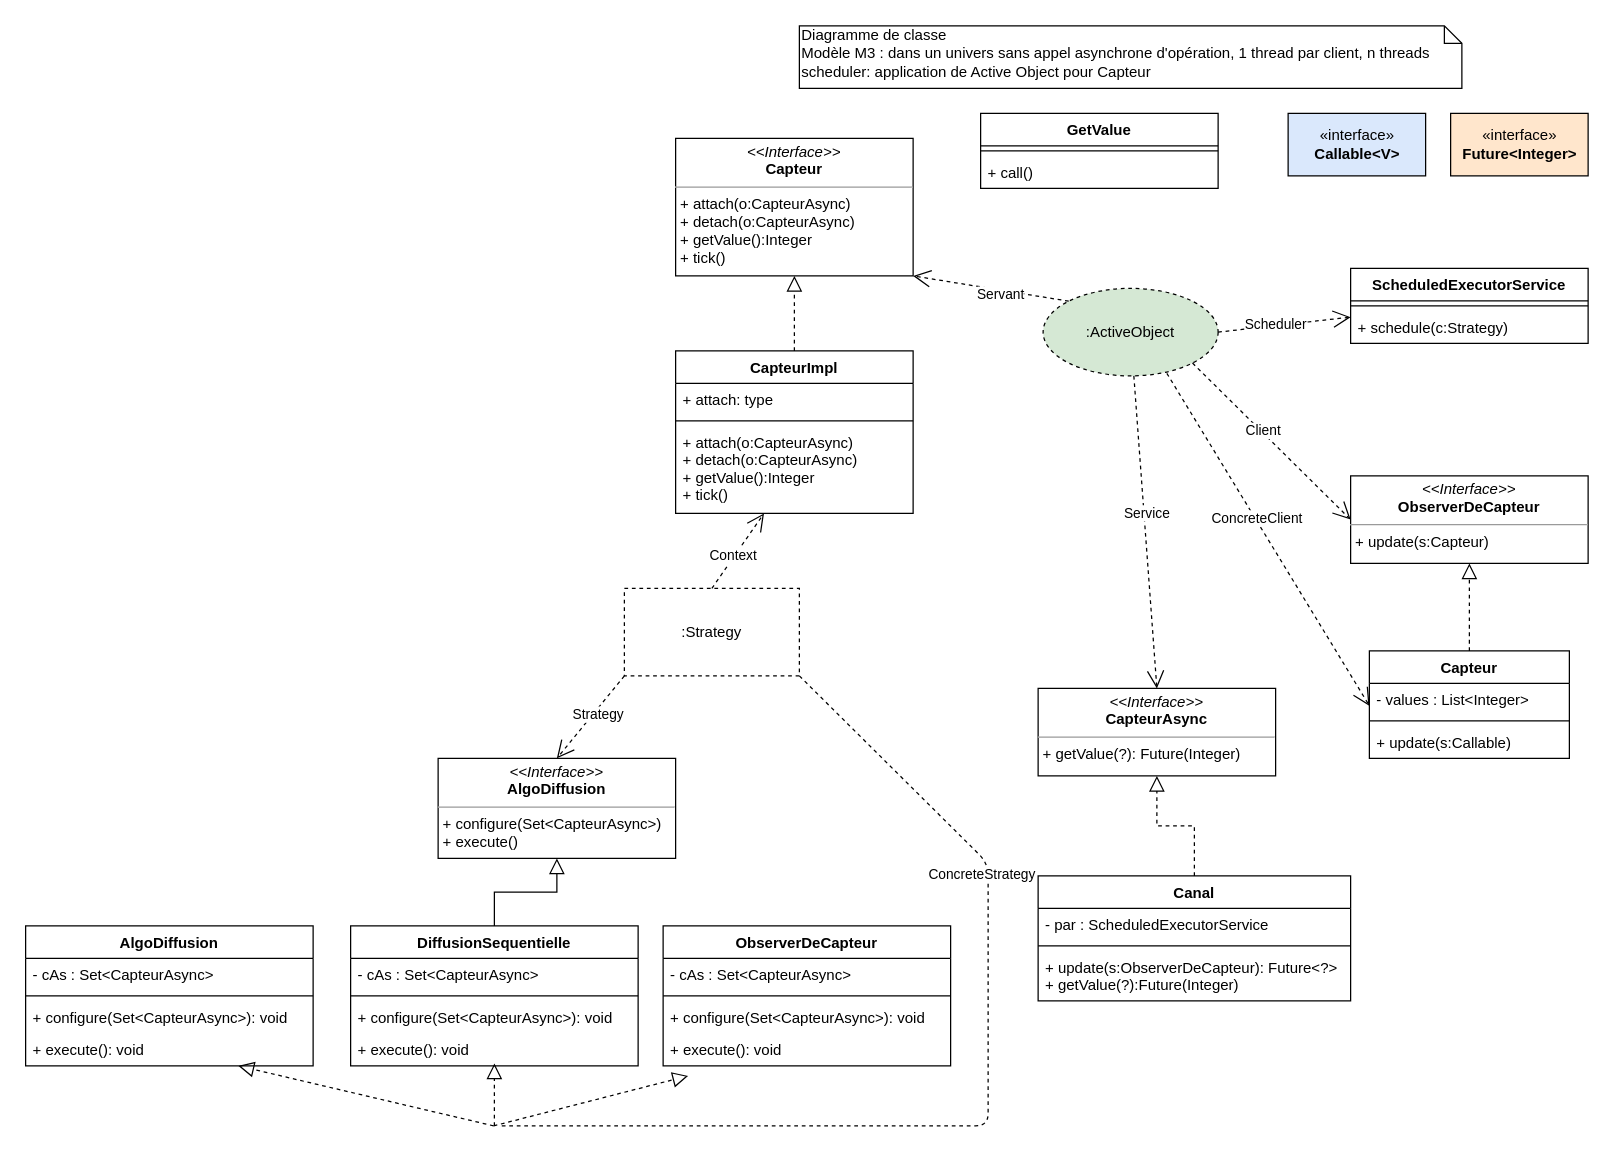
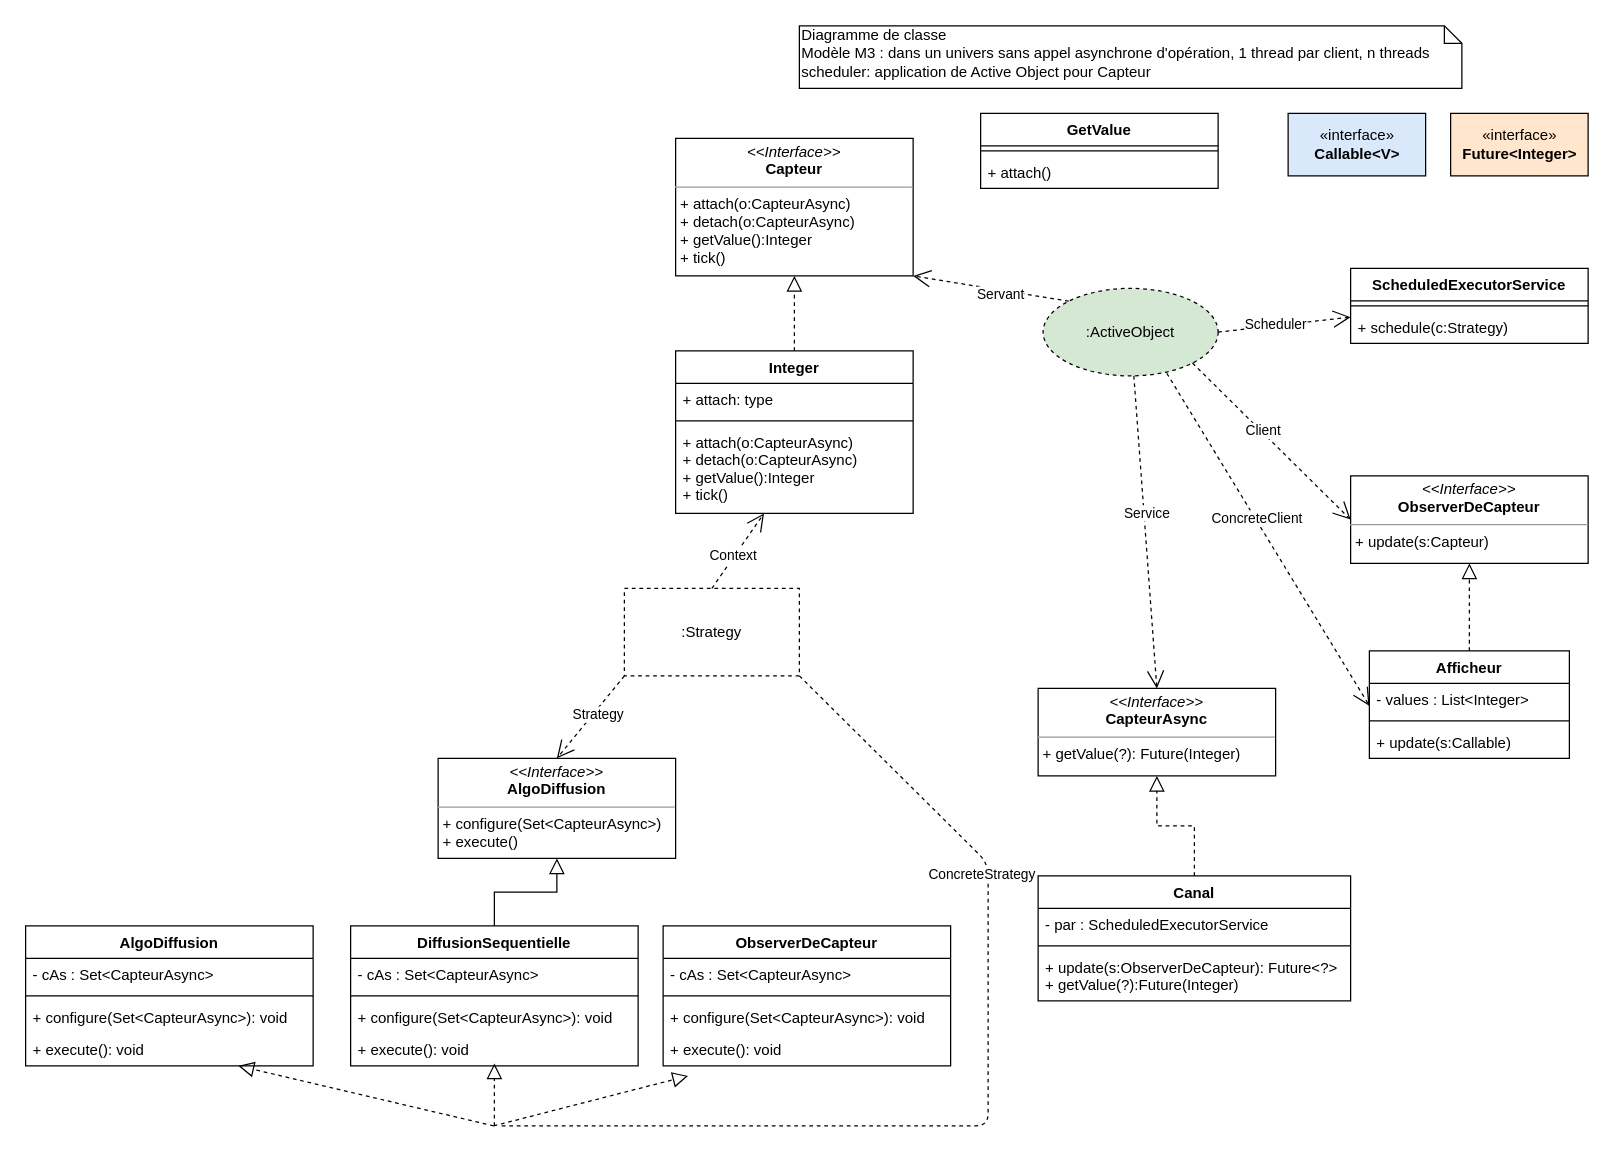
- <mxCell id="20" value="+ call()" style="text;strokeColor=none;fillColor=none;align=left;verticalAlign=top;spacingLeft=4;spacingRight=4;overflow=hidden;rotatable=0;points=[[0,0.5],[1,0.5]];portConstraint=eastwest;" parent="18" vertex="1"><mxGeometry y="34" width="190" height="26" as="geometry" /></mxCell>
+ <mxCell id="20" value="+ attach()" style="text;strokeColor=none;fillColor=none;align=left;verticalAlign=top;spacingLeft=4;spacingRight=4;overflow=hidden;rotatable=0;points=[[0,0.5],[1,0.5]];portConstraint=eastwest;" parent="18" vertex="1"><mxGeometry y="34" width="190" height="26" as="geometry" /></mxCell>
- <mxCell id="12" value="CapteurImpl" style="swimlane;fontStyle=1;align=center;verticalAlign=top;childLayout=stackLayout;horizontal=1;startSize=26;horizontalStack=0;resizeParent=1;resizeParentMax=0;resizeLast=0;collapsible=1;marginBottom=0;" parent="1" vertex="1"><mxGeometry x="540" y="280" width="190" height="130" as="geometry" /></mxCell>
+ <mxCell id="12" value="Integer" style="swimlane;fontStyle=1;align=center;verticalAlign=top;childLayout=stackLayout;horizontal=1;startSize=26;horizontalStack=0;resizeParent=1;resizeParentMax=0;resizeLast=0;collapsible=1;marginBottom=0;" parent="1" vertex="1"><mxGeometry x="540" y="280" width="190" height="130" as="geometry" /></mxCell>
- <mxCell id="21" value="Capteur" style="swimlane;fontStyle=1;align=center;verticalAlign=top;childLayout=stackLayout;horizontal=1;startSize=26;horizontalStack=0;resizeParent=1;resizeParentMax=0;resizeLast=0;collapsible=1;marginBottom=0;" parent="1" vertex="1"><mxGeometry x="1095" y="520" width="160" height="86" as="geometry" /></mxCell>
+ <mxCell id="21" value="Afficheur" style="swimlane;fontStyle=1;align=center;verticalAlign=top;childLayout=stackLayout;horizontal=1;startSize=26;horizontalStack=0;resizeParent=1;resizeParentMax=0;resizeLast=0;collapsible=1;marginBottom=0;" parent="1" vertex="1"><mxGeometry x="1095" y="520" width="160" height="86" as="geometry" /></mxCell>
